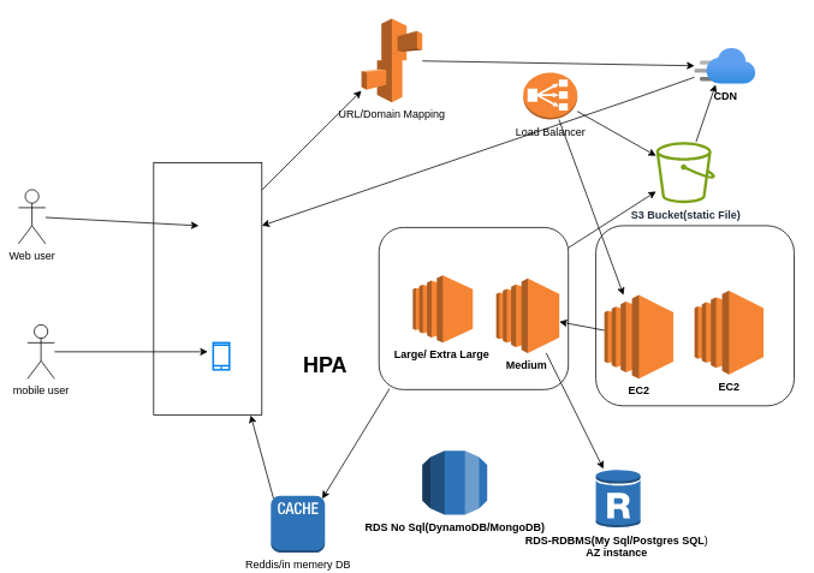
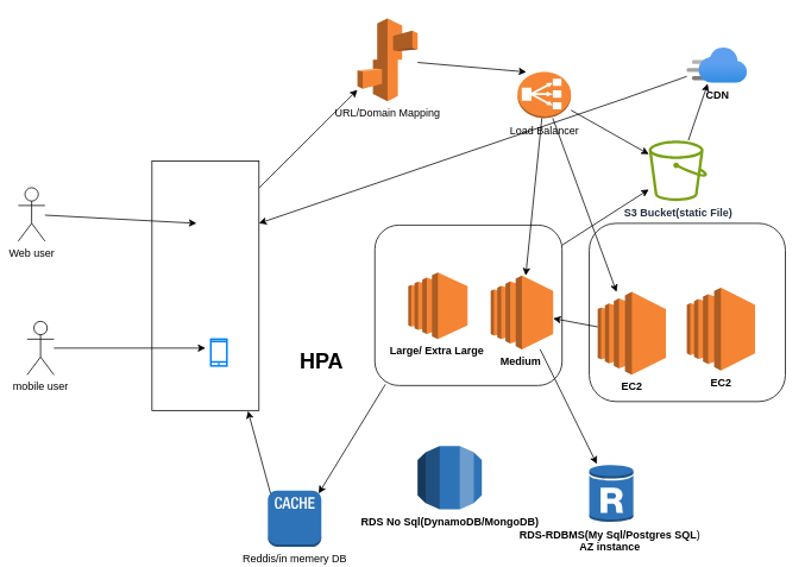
- <mxCell id="21" value="" style="endArrow=classic;html=1;rounded=0;" edge="1" parent="1" source="11" target="26"><mxGeometry width="50" height="50" relative="1" as="geometry"><mxPoint x="453" y="93" as="sourcePoint" /><mxPoint x="521" y="201" as="targetPoint" /></mxGeometry></mxCell>
+ <mxCell id="21" value="" style="endArrow=classic;html=1;rounded=0;entryX=0.165;entryY=0.003;entryDx=0;entryDy=0;entryPerimeter=0;" edge="1" parent="1" source="11" target="22"><mxGeometry width="50" height="50" relative="1" as="geometry"><mxPoint x="453" y="93" as="sourcePoint" /><mxPoint x="521" y="201" as="targetPoint" /></mxGeometry></mxCell>
+ <mxCell id="23" value="" style="endArrow=classic;html=1;rounded=0;" edge="1" parent="1" source="22" target="12"><mxGeometry width="50" height="50" relative="1" as="geometry"><mxPoint x="529" y="235" as="sourcePoint" /><mxPoint x="553" y="301" as="targetPoint" /></mxGeometry></mxCell>
